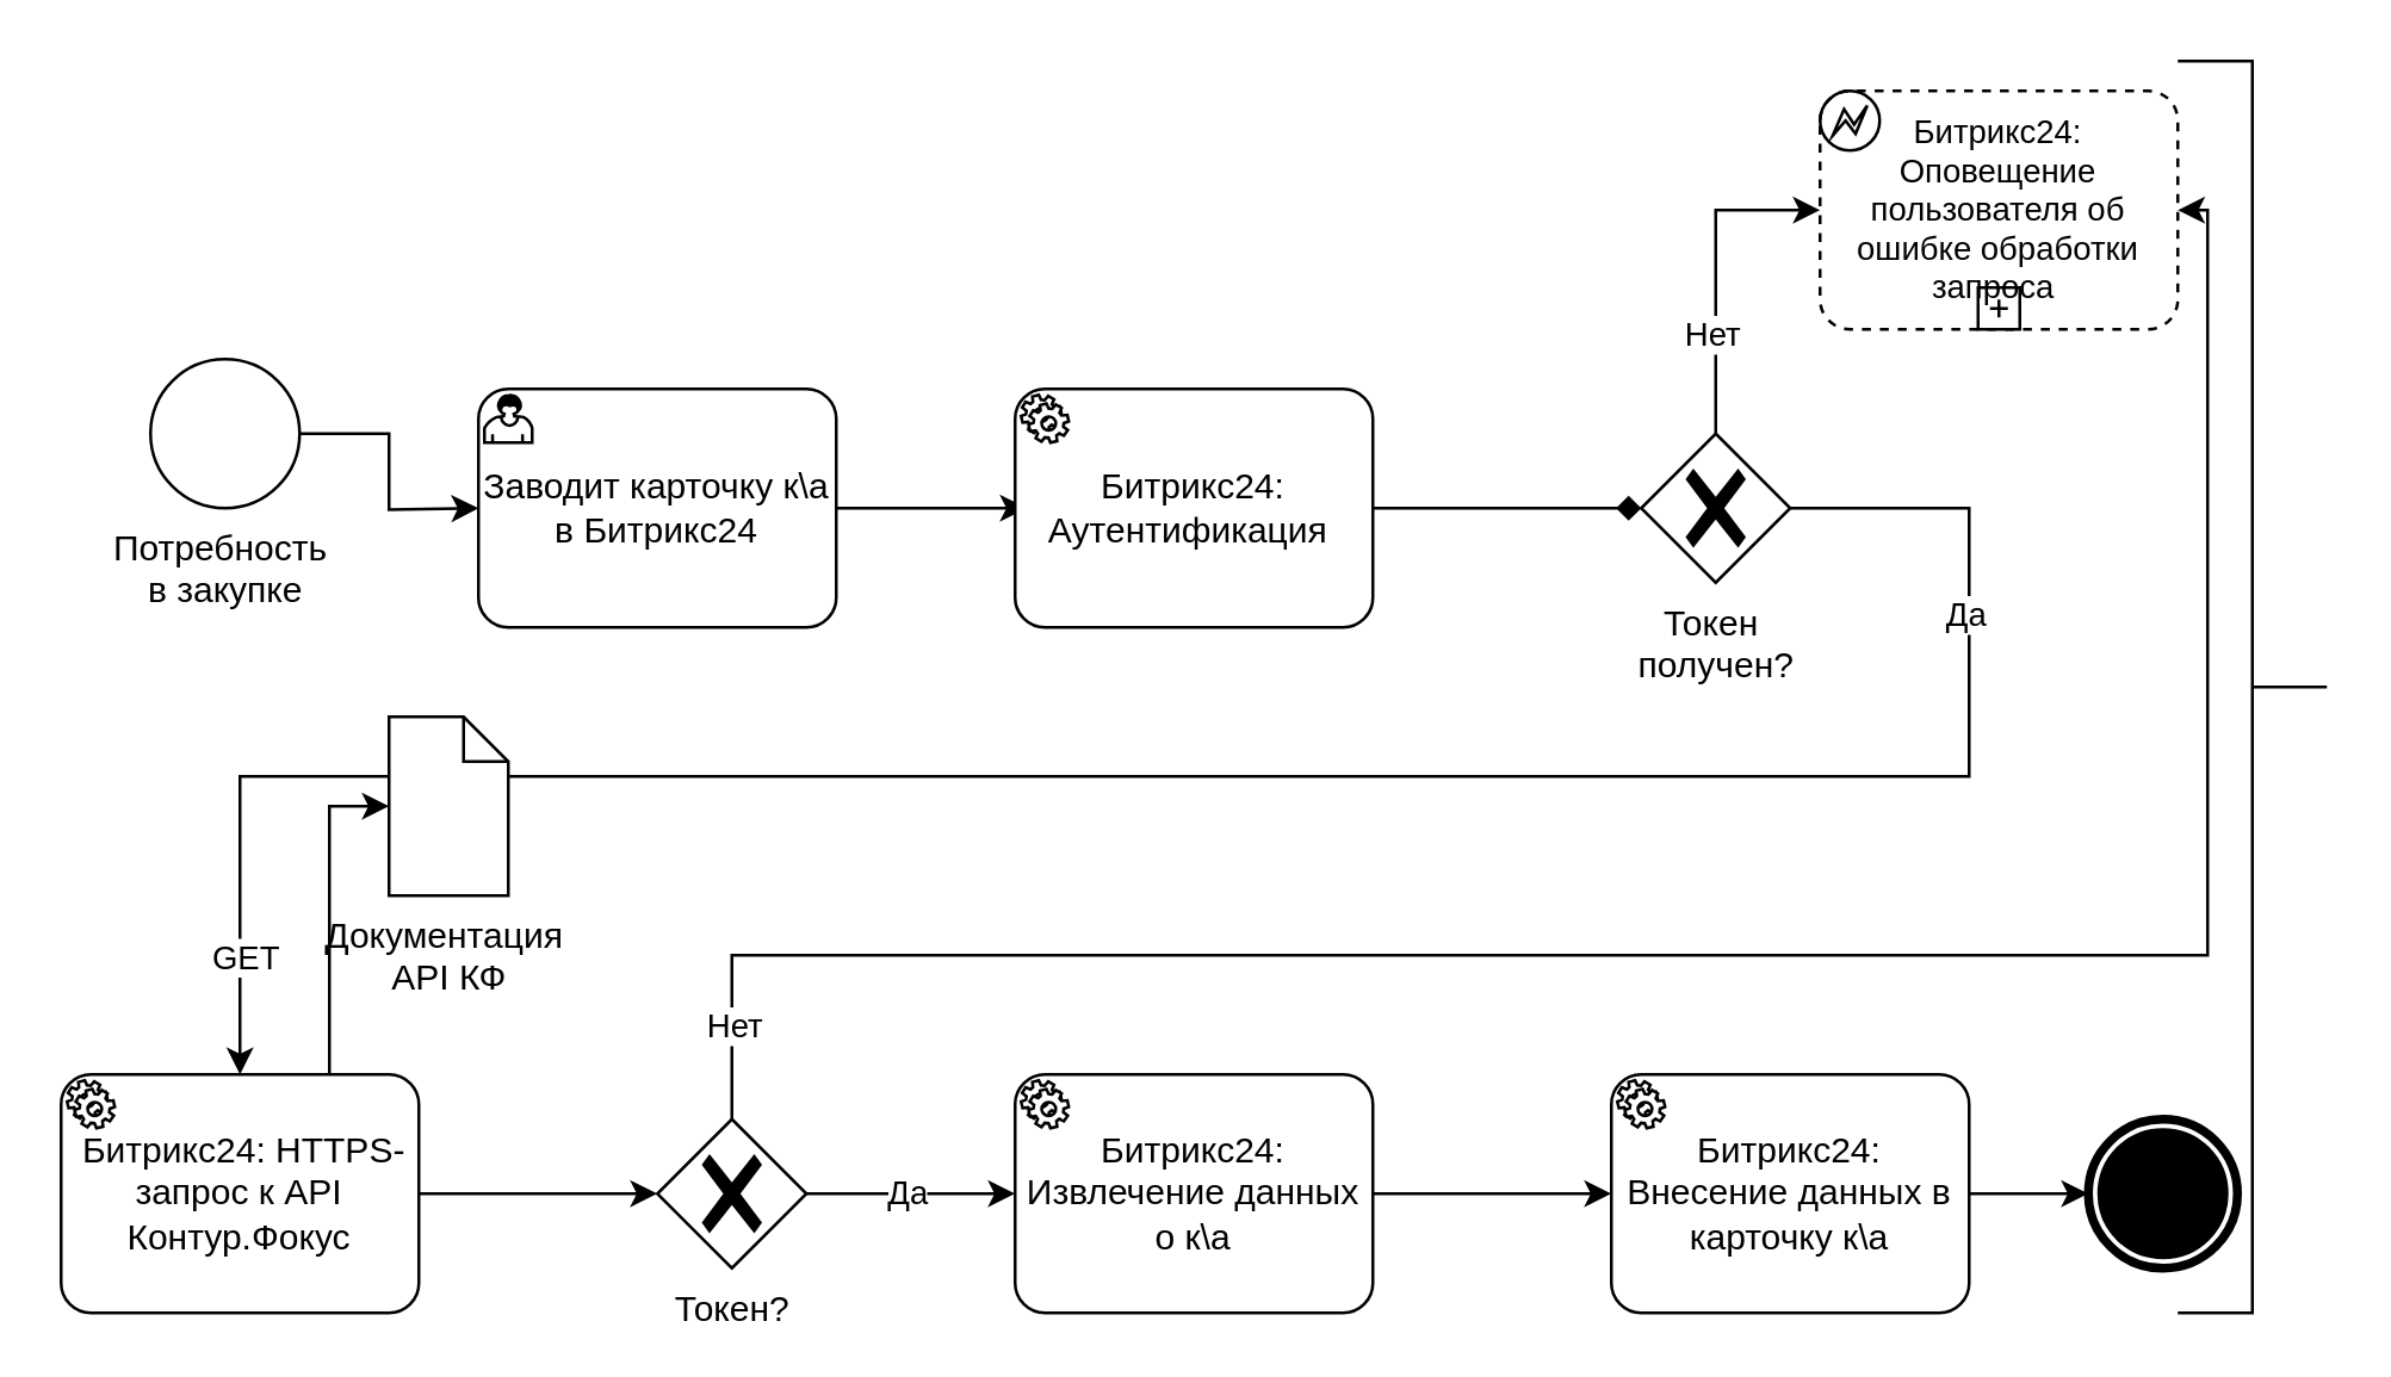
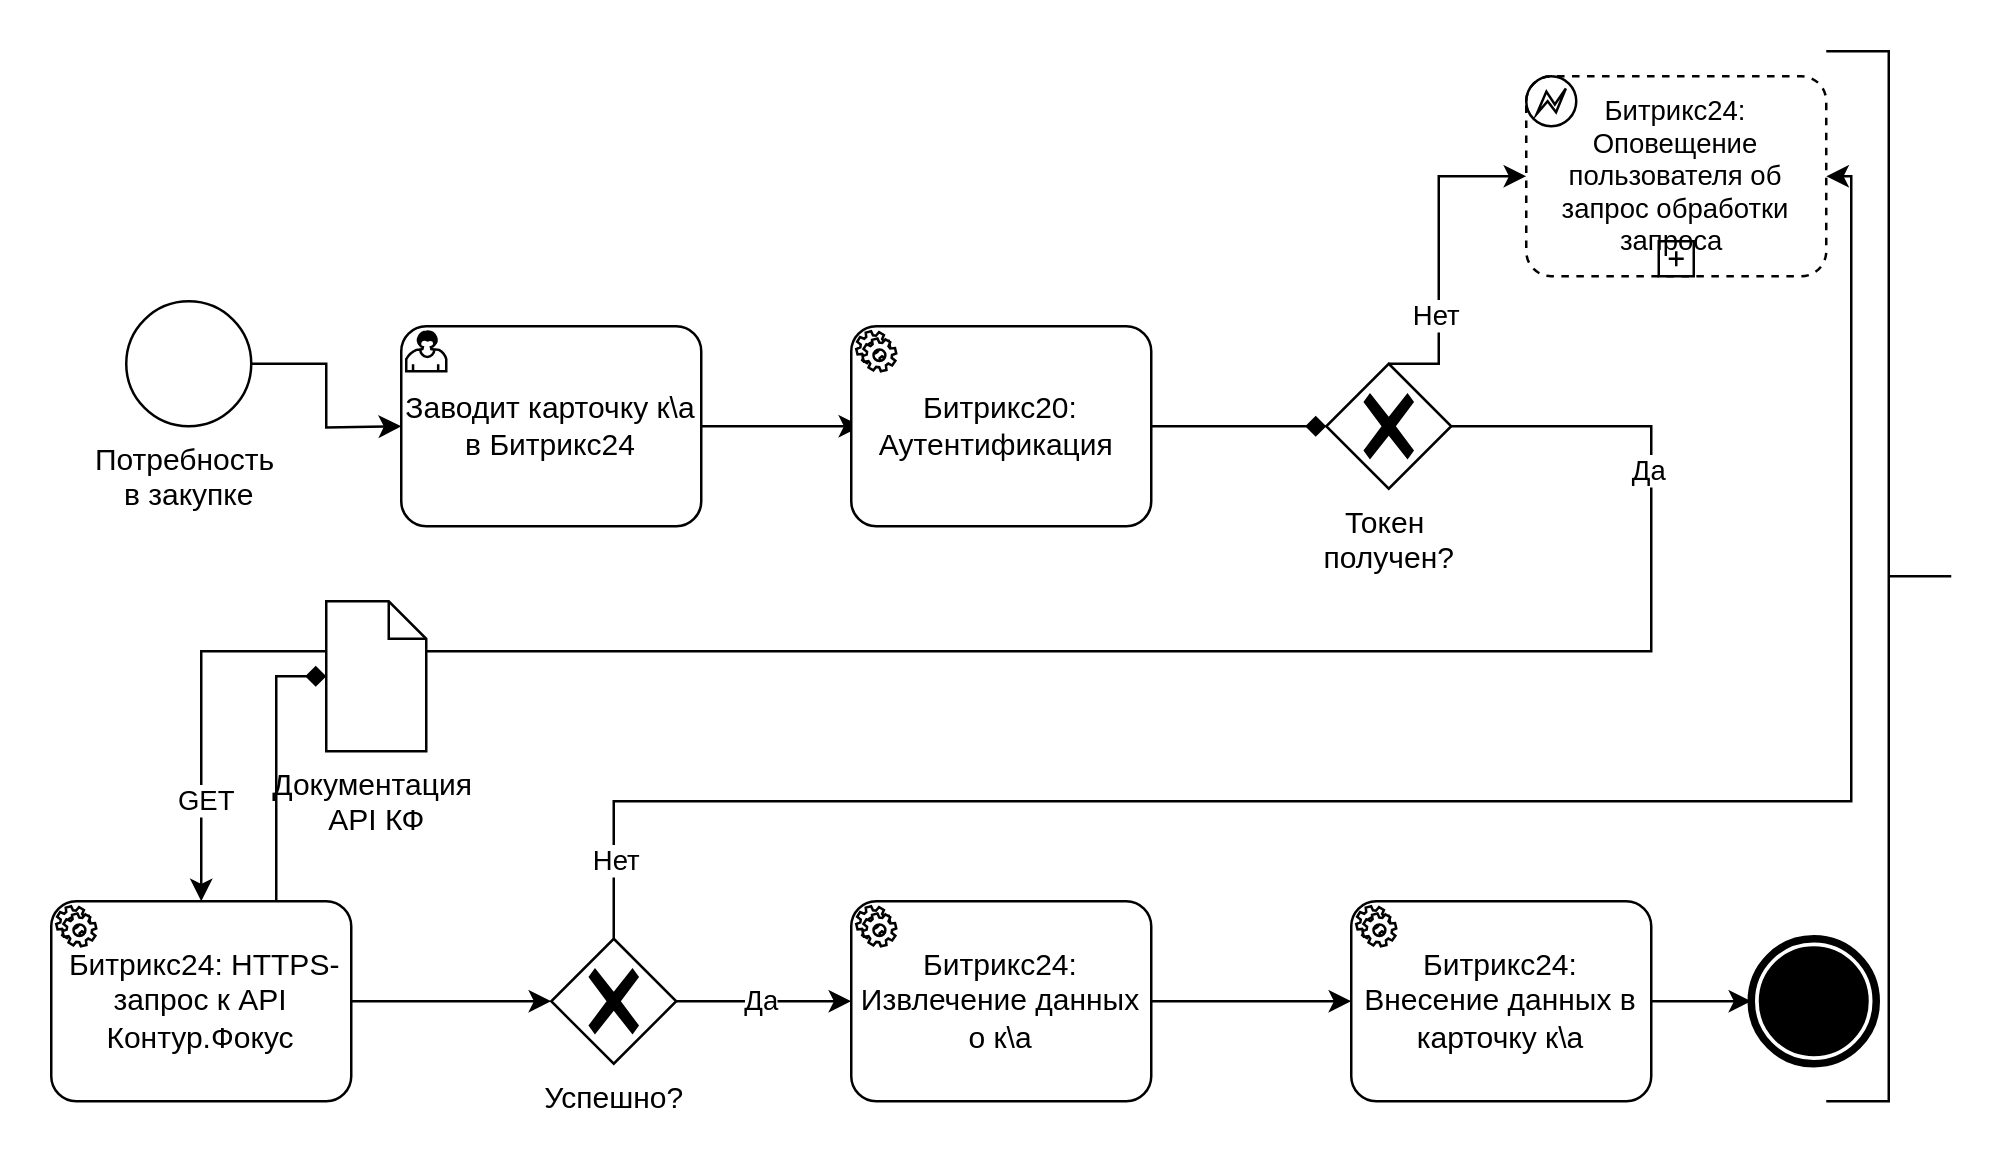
- <mxCell id="22" value="Битрикс24: Оповещение пользователя об ошибке обработки запроса&amp;nbsp;" style="points=[[0.25,0,0],[0.5,0,0],[0.75,0,0],[1,0.25,0],[1,0.5,0],[1,0.75,0],[0.75,1,0],[0.5,1,0],[0.25,1,0],[0,0.75,0],[0,0.5,0],[0,0.25,0]];shape=mxgraph.bpmn.task;whiteSpace=wrap;rectStyle=rounded;size=10;html=1;container=1;expand=0;collapsible=0;taskMarker=abstract;bpmnShapeType=subprocess;isLoopSub=1;outline=eventInt;symbol=error;fontSize=11;" parent="1" vertex="1"><mxGeometry x="610" y="30" width="120" height="80" as="geometry" /></mxCell>
+ <mxCell id="22" value="Битрикс24: Оповещение пользователя об запрос обработки запроса&amp;nbsp;" style="points=[[0.25,0,0],[0.5,0,0],[0.75,0,0],[1,0.25,0],[1,0.5,0],[1,0.75,0],[0.75,1,0],[0.5,1,0],[0.25,1,0],[0,0.75,0],[0,0.5,0],[0,0.25,0]];shape=mxgraph.bpmn.task;whiteSpace=wrap;rectStyle=rounded;size=10;html=1;container=1;expand=0;collapsible=0;taskMarker=abstract;bpmnShapeType=subprocess;isLoopSub=1;outline=eventInt;symbol=error;fontSize=11;" parent="1" vertex="1"><mxGeometry x="610" y="30" width="120" height="80" as="geometry" /></mxCell>
- <mxCell id="7" value="Битрикс24: Аутентификация&amp;nbsp;" style="points=[[0.25,0,0],[0.5,0,0],[0.75,0,0],[1,0.25,0],[1,0.5,0],[1,0.75,0],[0.75,1,0],[0.5,1,0],[0.25,1,0],[0,0.75,0],[0,0.5,0],[0,0.25,0]];shape=mxgraph.bpmn.task;whiteSpace=wrap;rectStyle=rounded;size=10;html=1;container=1;expand=0;collapsible=0;taskMarker=service;" parent="1" vertex="1"><mxGeometry x="340" y="130" width="120" height="80" as="geometry" /></mxCell>
+ <mxCell id="7" value="Битрикс20: Аутентификация&amp;nbsp;" style="points=[[0.25,0,0],[0.5,0,0],[0.75,0,0],[1,0.25,0],[1,0.5,0],[1,0.75,0],[0.75,1,0],[0.5,1,0],[0.25,1,0],[0,0.75,0],[0,0.5,0],[0,0.25,0]];shape=mxgraph.bpmn.task;whiteSpace=wrap;rectStyle=rounded;size=10;html=1;container=1;expand=0;collapsible=0;taskMarker=service;" parent="1" vertex="1"><mxGeometry x="340" y="130" width="120" height="80" as="geometry" /></mxCell>
- <mxCell id="23" value="Токен&amp;nbsp;&lt;div&gt;получен?&lt;/div&gt;" style="points=[[0.25,0.25,0],[0.5,0,0],[0.75,0.25,0],[1,0.5,0],[0.75,0.75,0],[0.5,1,0],[0.25,0.75,0],[0,0.5,0]];shape=mxgraph.bpmn.gateway2;html=1;verticalLabelPosition=bottom;labelBackgroundColor=#ffffff;verticalAlign=top;align=center;perimeter=rhombusPerimeter;outlineConnect=0;outline=none;symbol=none;gwType=exclusive;" parent="1" vertex="1"><mxGeometry x="550" y="145" width="50" height="50" as="geometry" /></mxCell>
+ <mxCell id="23" value="Токен&amp;nbsp;&lt;div&gt;получен?&lt;/div&gt;" style="points=[[0.25,0.25,0],[0.5,0,0],[0.75,0.25,0],[1,0.5,0],[0.75,0.75,0],[0.5,1,0],[0.25,0.75,0],[0,0.5,0]];shape=mxgraph.bpmn.gateway2;html=1;verticalLabelPosition=bottom;labelBackgroundColor=#ffffff;verticalAlign=top;align=center;perimeter=rhombusPerimeter;outlineConnect=0;outline=none;symbol=none;gwType=exclusive;" parent="1" vertex="1"><mxGeometry x="530" y="145" width="50" height="50" as="geometry" /></mxCell>
- <mxCell id="16" style="edgeStyle=orthogonalEdgeStyle;rounded=0;orthogonalLoop=1;jettySize=auto;html=1;entryX=0;entryY=0.5;entryDx=0;entryDy=0;entryPerimeter=0;exitX=0.75;exitY=0;exitDx=0;exitDy=0;exitPerimeter=0;" parent="1" source="14" target="15" edge="1"><mxGeometry relative="1" as="geometry"><mxPoint x="280" y="360" as="sourcePoint" /></mxGeometry></mxCell>
+ <mxCell id="16" style="edgeStyle=orthogonalEdgeStyle;rounded=0;orthogonalLoop=1;jettySize=auto;html=1;entryX=0;entryY=0.5;entryDx=0;entryDy=0;entryPerimeter=0;exitX=0.75;exitY=0;exitDx=0;exitDy=0;exitPerimeter=0;endArrow=diamond;" parent="1" source="14" target="15" edge="1"><mxGeometry relative="1" as="geometry"><mxPoint x="280" y="360" as="sourcePoint" /></mxGeometry></mxCell>
- <mxCell id="26" value="Токен?" style="points=[[0.25,0.25,0],[0.5,0,0],[0.75,0.25,0],[1,0.5,0],[0.75,0.75,0],[0.5,1,0],[0.25,0.75,0],[0,0.5,0]];shape=mxgraph.bpmn.gateway2;html=1;verticalLabelPosition=bottom;labelBackgroundColor=#ffffff;verticalAlign=top;align=center;perimeter=rhombusPerimeter;outlineConnect=0;outline=none;symbol=none;gwType=exclusive;" parent="1" vertex="1"><mxGeometry x="220" y="375" width="50" height="50" as="geometry" /></mxCell>
+ <mxCell id="26" value="Успешно?" style="points=[[0.25,0.25,0],[0.5,0,0],[0.75,0.25,0],[1,0.5,0],[0.75,0.75,0],[0.5,1,0],[0.25,0.75,0],[0,0.5,0]];shape=mxgraph.bpmn.gateway2;html=1;verticalLabelPosition=bottom;labelBackgroundColor=#ffffff;verticalAlign=top;align=center;perimeter=rhombusPerimeter;outlineConnect=0;outline=none;symbol=none;gwType=exclusive;" parent="1" vertex="1"><mxGeometry x="220" y="375" width="50" height="50" as="geometry" /></mxCell>
